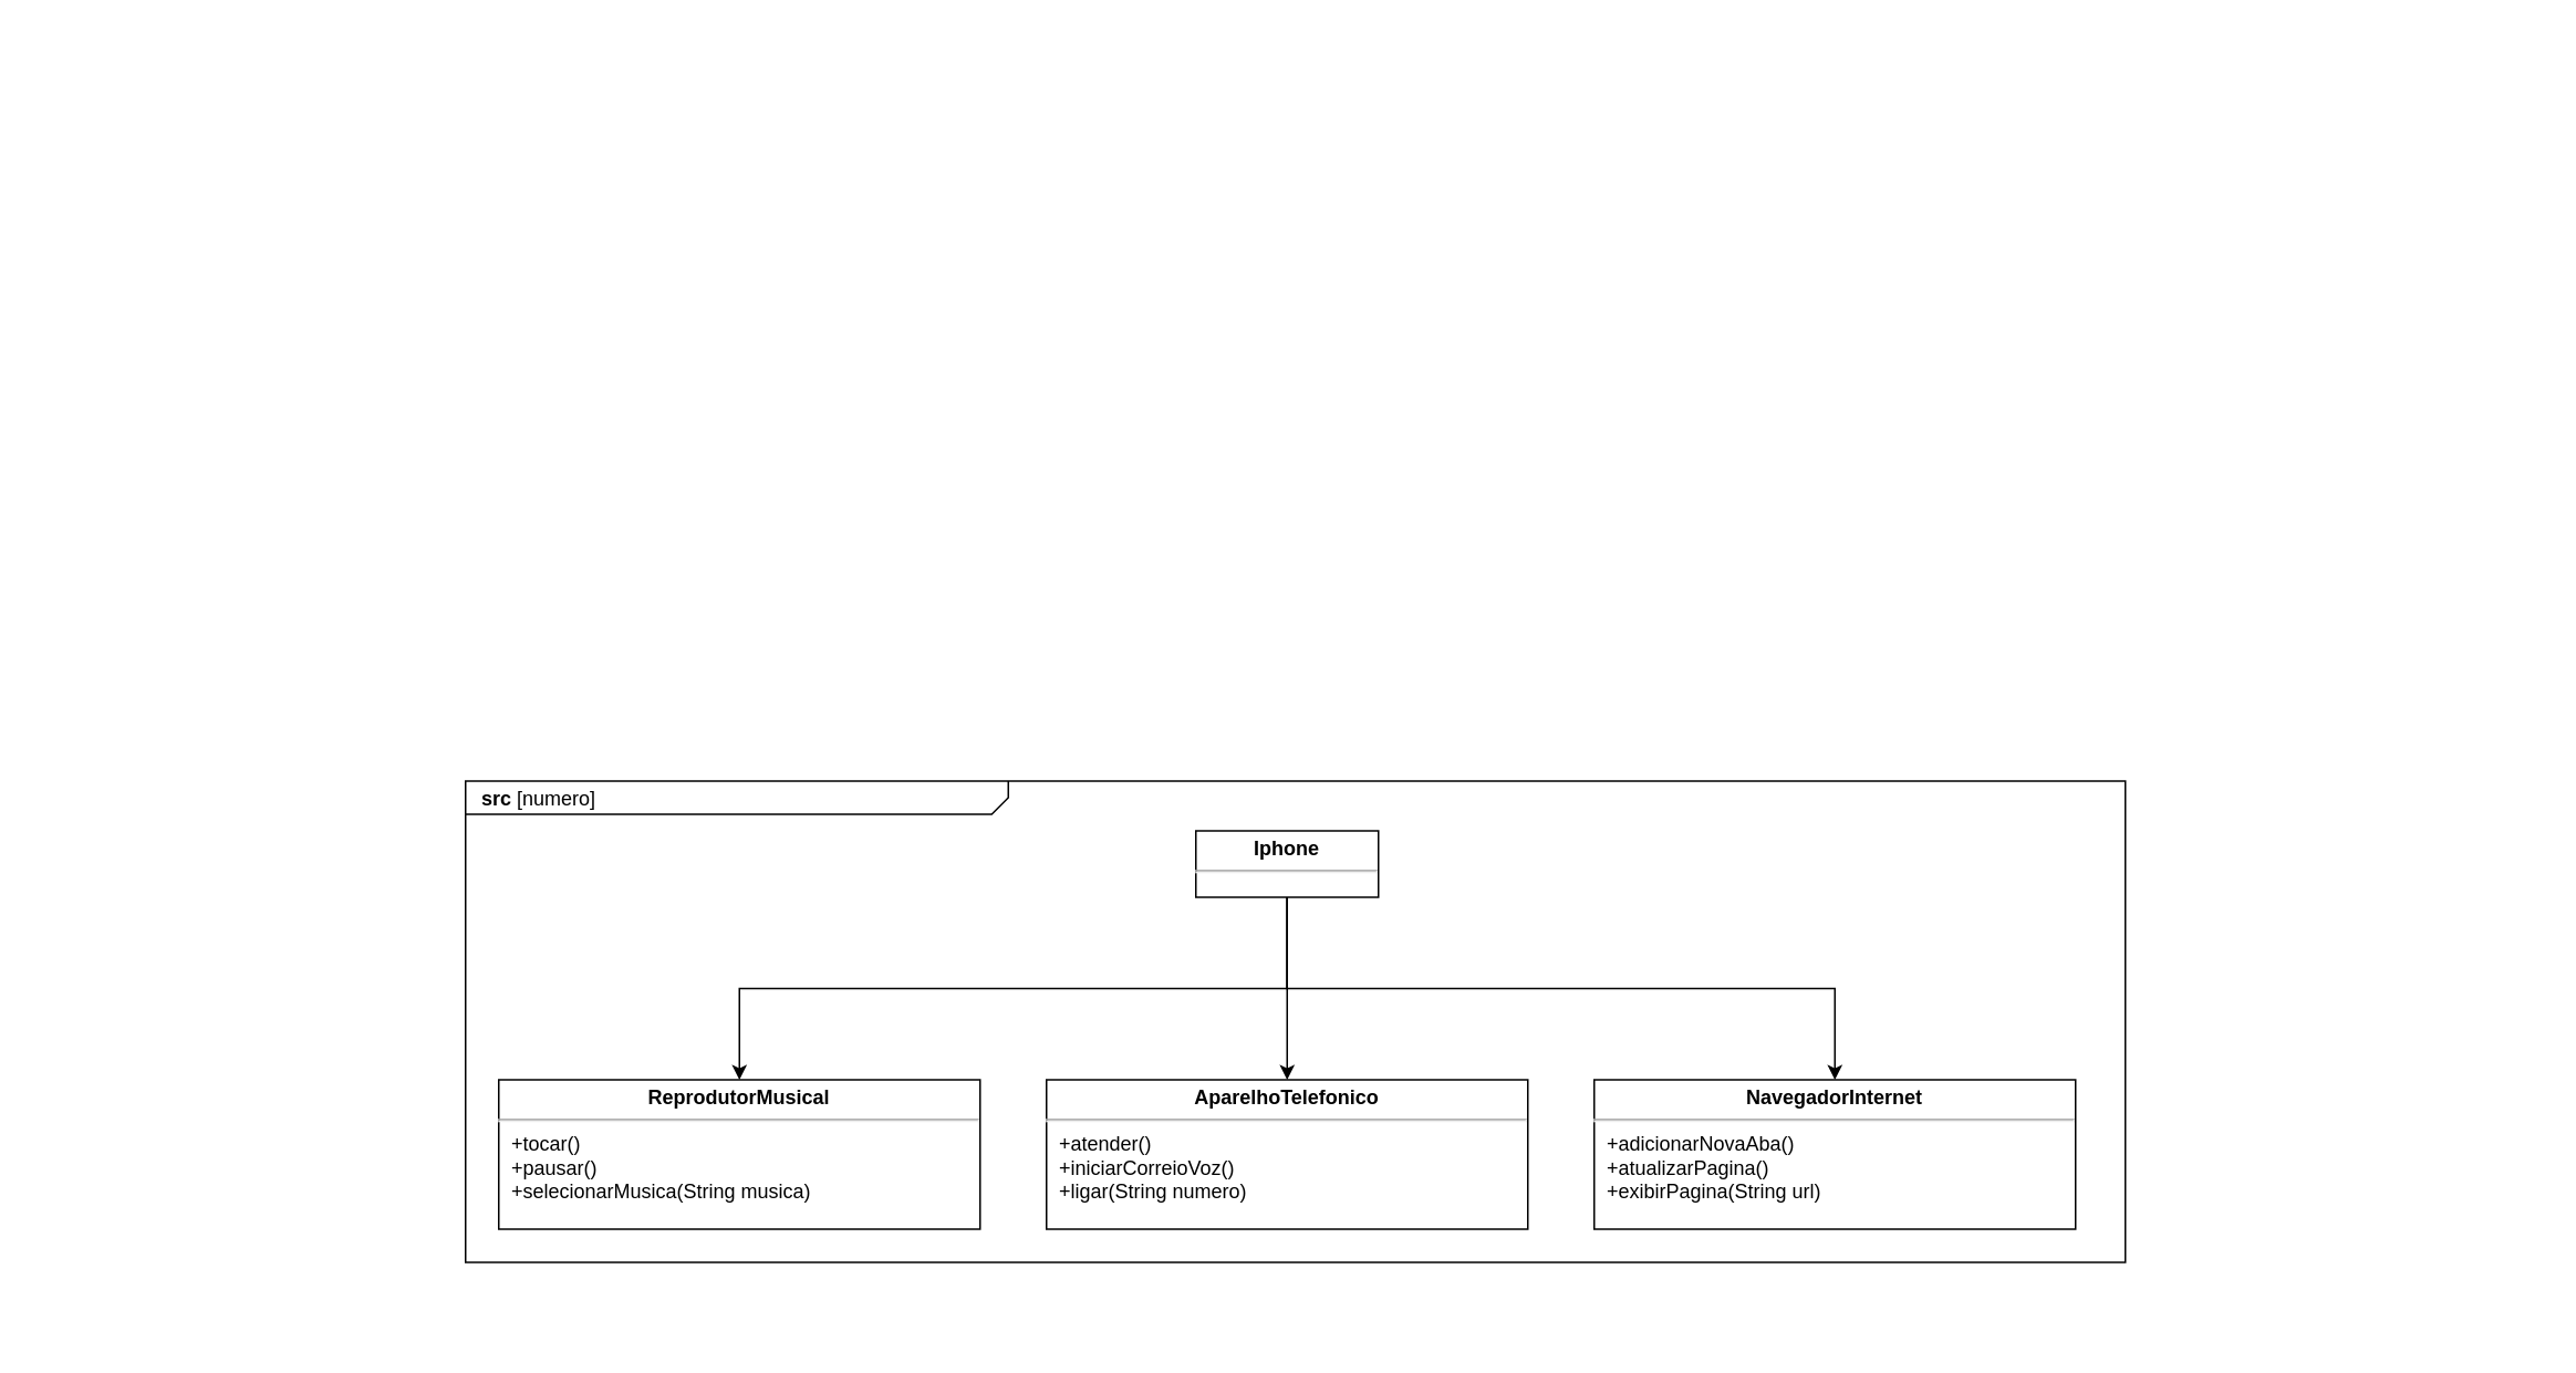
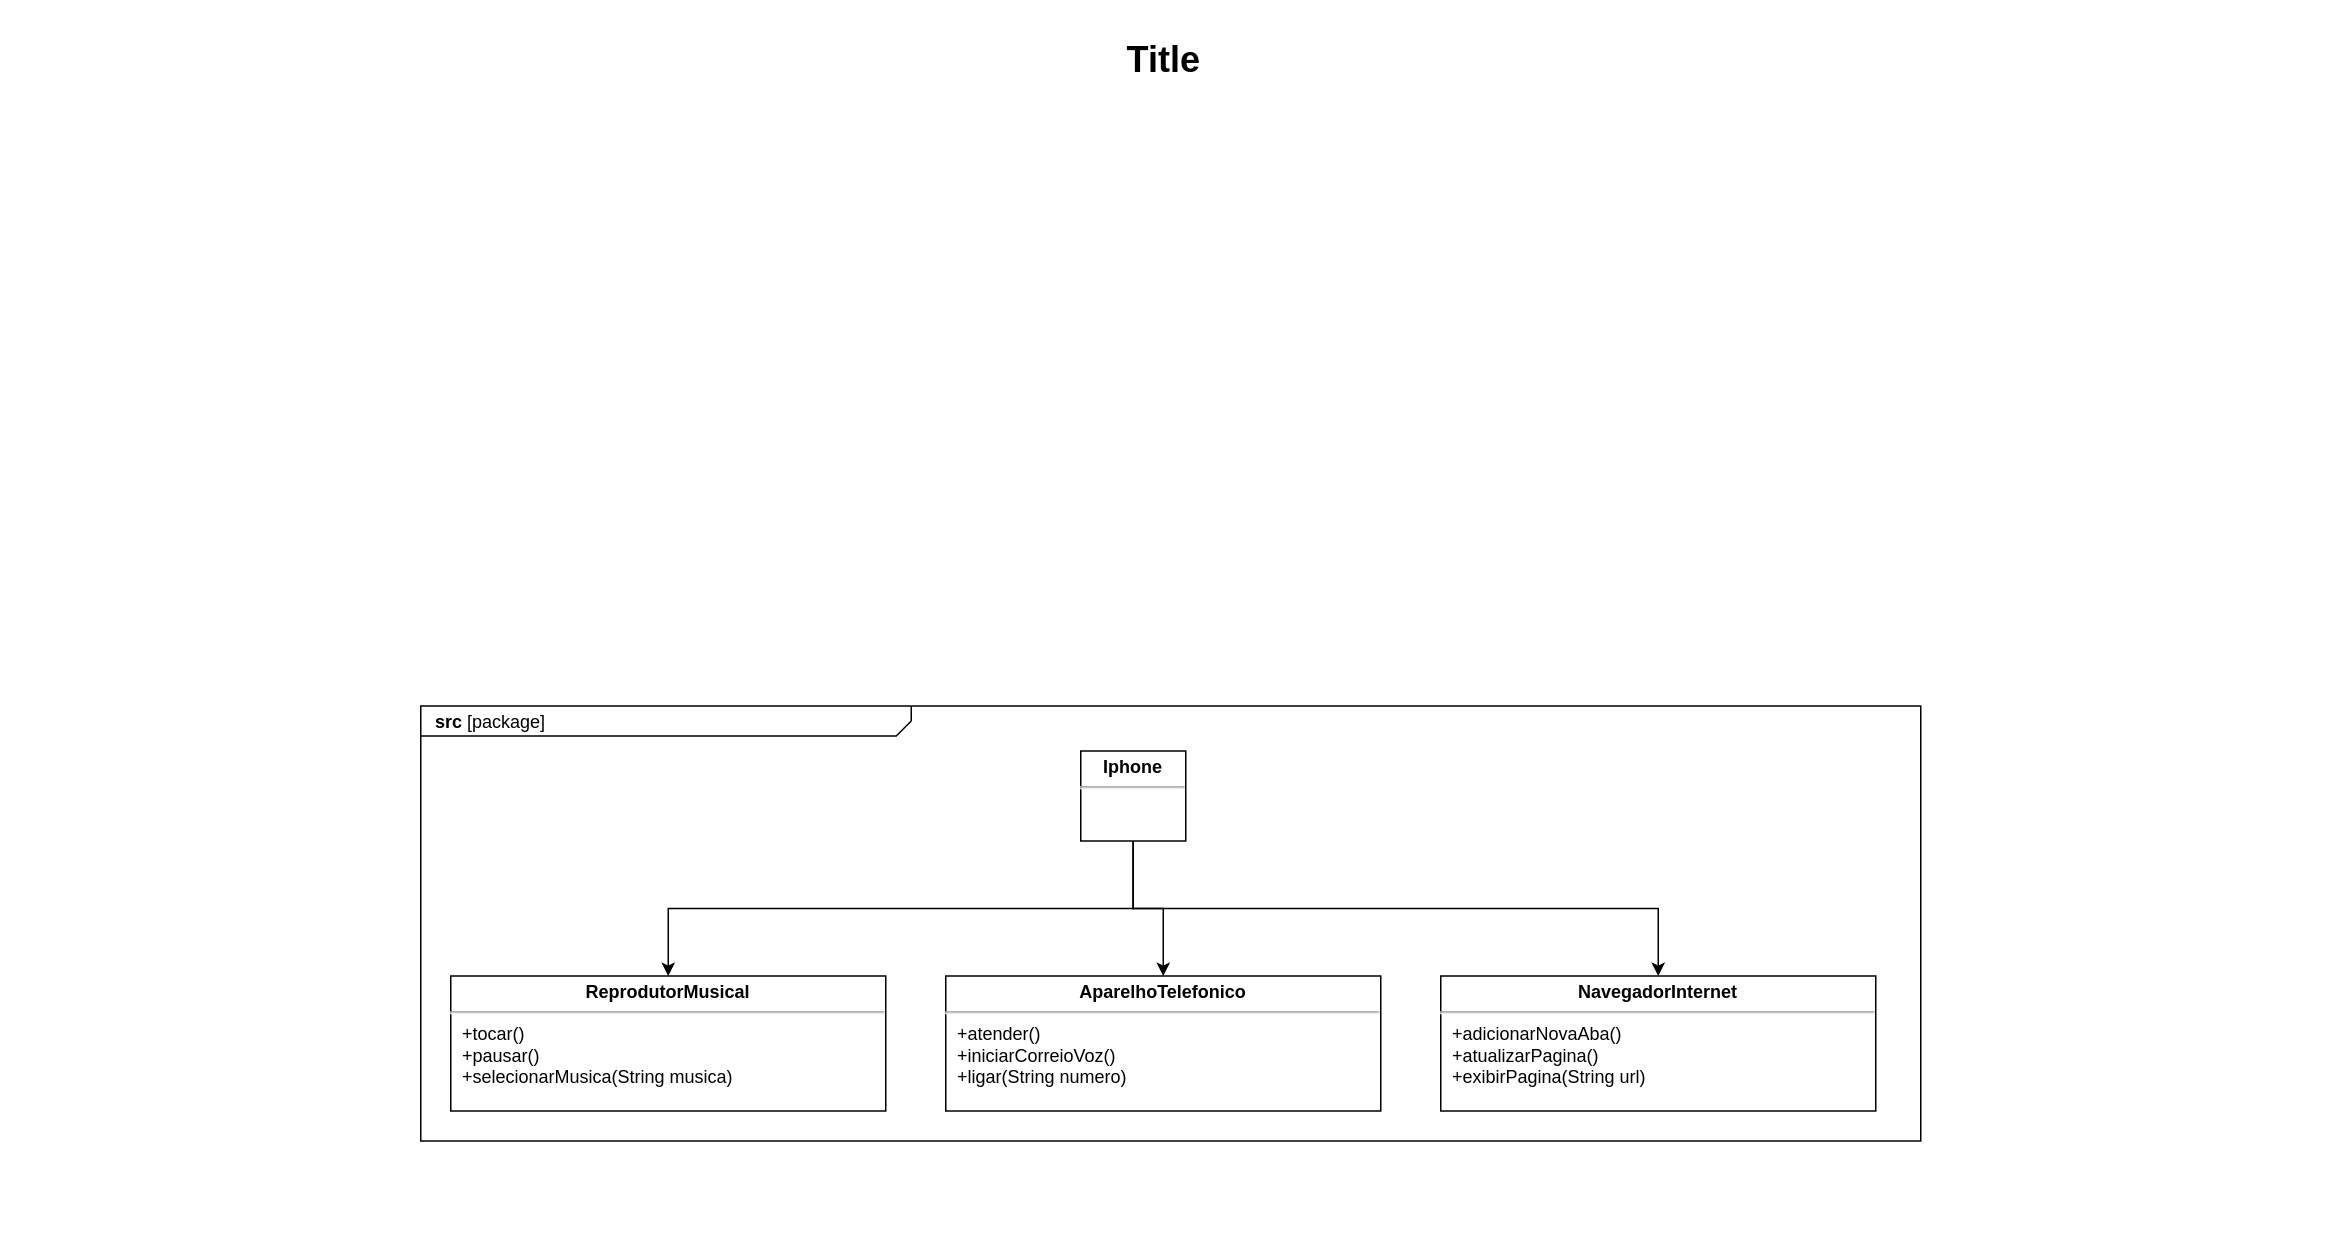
+ <mxCell id="13" value="Title" style="text;strokeColor=none;fillColor=none;html=1;fontSize=24;fontStyle=1;verticalAlign=middle;align=center;" parent="1" vertex="1"><mxGeometry x="20" y="20" width="1510" height="40" as="geometry" /></mxCell>
- <mxCell id="2" value="&lt;p style=&quot;margin: 0px ; margin-top: 4px ; margin-left: 10px ; text-align: left&quot;&gt;&lt;b&gt;src&amp;nbsp;&lt;/b&gt;[numero]&lt;/p&gt;" style="html=1;strokeWidth=1;shape=mxgraph.sysml.package;html=1;overflow=fill;whiteSpace=wrap;fillColor=none;gradientColor=none;fontSize=12;align=center;labelX=327.64;" parent="1" vertex="1"><mxGeometry x="280" y="470" width="1000" height="290" as="geometry" /></mxCell>
+ <mxCell id="2" value="&lt;p style=&quot;margin: 0px ; margin-top: 4px ; margin-left: 10px ; text-align: left&quot;&gt;&lt;b&gt;src&amp;nbsp;&lt;/b&gt;[package]&lt;/p&gt;" style="html=1;strokeWidth=1;shape=mxgraph.sysml.package;html=1;overflow=fill;whiteSpace=wrap;fillColor=none;gradientColor=none;fontSize=12;align=center;labelX=327.64;" parent="1" vertex="1"><mxGeometry x="280" y="470" width="1000" height="290" as="geometry" /></mxCell>
- <mxCell id="19" value="&lt;p style=&quot;margin: 0px ; margin-top: 4px ; text-align: center&quot;&gt;&lt;b&gt;Iphone&lt;/b&gt;&lt;/p&gt;&lt;hr&gt;&lt;p style=&quot;margin: 0px ; margin-left: 8px ; text-align: left&quot;&gt;&lt;br&gt;&lt;/p&gt;" style="shape=rect;html=1;overflow=fill;whiteSpace=wrap;" vertex="1" parent="1"><mxGeometry x="720" y="500" width="110" height="40" as="geometry" /></mxCell>
+ <mxCell id="19" value="&lt;p style=&quot;margin: 0px ; margin-top: 4px ; text-align: center&quot;&gt;&lt;b&gt;Iphone&lt;/b&gt;&lt;/p&gt;&lt;hr&gt;&lt;p style=&quot;margin: 0px ; margin-left: 8px ; text-align: left&quot;&gt;&lt;br&gt;&lt;/p&gt;" style="shape=rect;html=1;overflow=fill;whiteSpace=wrap;" vertex="1" parent="1"><mxGeometry x="720" y="500" width="70" height="60" as="geometry" /></mxCell>
